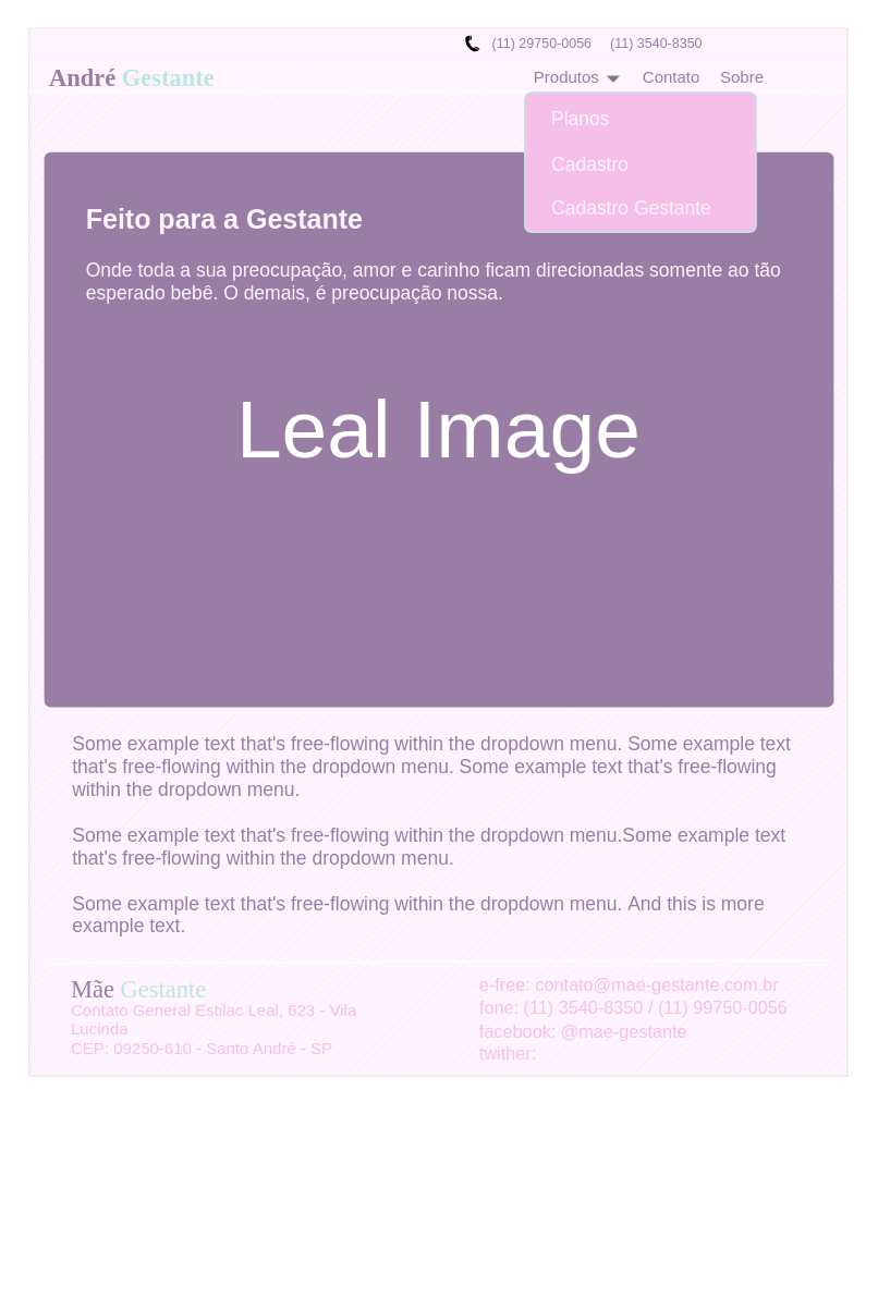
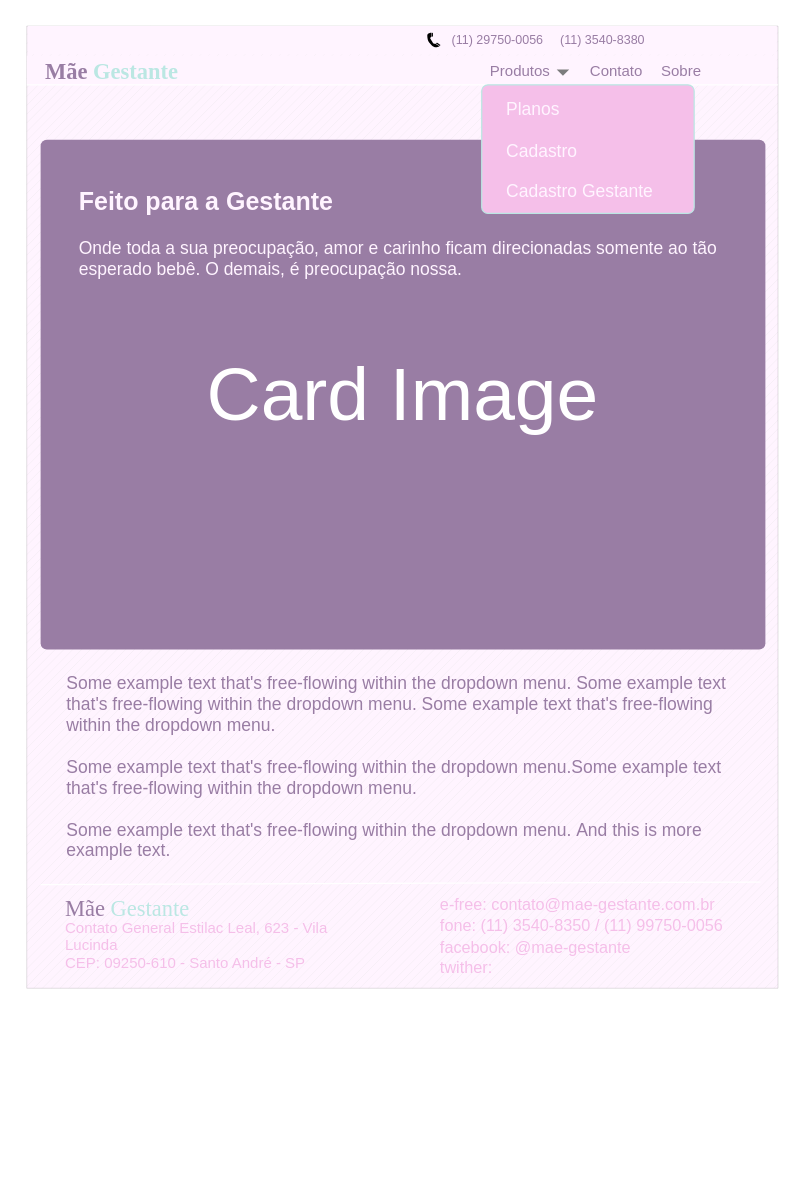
- <mxCell id="24" value="&lt;font color=&quot;#997da4&quot;&gt;(11)&amp;nbsp;3540-8350&lt;/font&gt;" style="text;html=1;strokeColor=none;fillColor=none;align=center;verticalAlign=middle;whiteSpace=wrap;rounded=0;fontSize=10;" vertex="1" parent="18"><mxGeometry x="415.067" width="89.866" height="22.5" as="geometry" /></mxCell>
+ <mxCell id="24" value="&lt;font color=&quot;#997da4&quot;&gt;(11)&amp;nbsp;3540-8380&lt;/font&gt;" style="text;html=1;strokeColor=none;fillColor=none;align=center;verticalAlign=middle;whiteSpace=wrap;rounded=0;fontSize=10;" vertex="1" parent="18"><mxGeometry x="415.067" width="89.866" height="22.5" as="geometry" /></mxCell>
- <mxCell id="8" value="&lt;font style=&quot;font-size: 18px;&quot; face=&quot;gayathri&quot;&gt;&lt;b&gt;&lt;font color=&quot;#997da4&quot; style=&quot;font-size: 18px;&quot;&gt;André&lt;/font&gt; &lt;font style=&quot;font-size: 18px;&quot; color=&quot;#bbe7e3&quot;&gt;Gestante&lt;/font&gt;&lt;/b&gt;&lt;/font&gt;" style="html=1;shadow=0;dashed=0;fillColor=#FFF4FF;strokeColor=none;fontSize=24;fontColor=#181819;align=left;spacing=15;verticalAlign=middle;" vertex="1" parent="7"><mxGeometry x="4.547e-13" width="600" height="23.25" as="geometry" /></mxCell>
+ <mxCell id="8" value="&lt;font style=&quot;font-size: 18px;&quot; face=&quot;gayathri&quot;&gt;&lt;b&gt;&lt;font color=&quot;#997da4&quot; style=&quot;font-size: 18px;&quot;&gt;Mãe&lt;/font&gt; &lt;font style=&quot;font-size: 18px;&quot; color=&quot;#bbe7e3&quot;&gt;Gestante&lt;/font&gt;&lt;/b&gt;&lt;/font&gt;" style="html=1;shadow=0;dashed=0;fillColor=#FFF4FF;strokeColor=none;fontSize=24;fontColor=#181819;align=left;spacing=15;verticalAlign=middle;" vertex="1" parent="7"><mxGeometry x="4.547e-13" width="600" height="23.25" as="geometry" /></mxCell>
- <mxCell id="26" value="Leal Image" style="html=1;shadow=0;dashed=0;shape=mxgraph.bootstrap.rrect;rSize=5;strokeColor=none;html=1;whiteSpace=wrap;fillColor=#997DA4;fontColor=#ffffff;verticalAlign=middle;align=center;spacing=20;fontSize=60;" vertex="1" parent="1"><mxGeometry x="32" y="111" width="580" height="408" as="geometry" /></mxCell>
+ <mxCell id="26" value="Card Image" style="html=1;shadow=0;dashed=0;shape=mxgraph.bootstrap.rrect;rSize=5;strokeColor=none;html=1;whiteSpace=wrap;fillColor=#997DA4;fontColor=#ffffff;verticalAlign=middle;align=center;spacing=20;fontSize=60;" vertex="1" parent="1"><mxGeometry x="32" y="111" width="580" height="408" as="geometry" /></mxCell>
